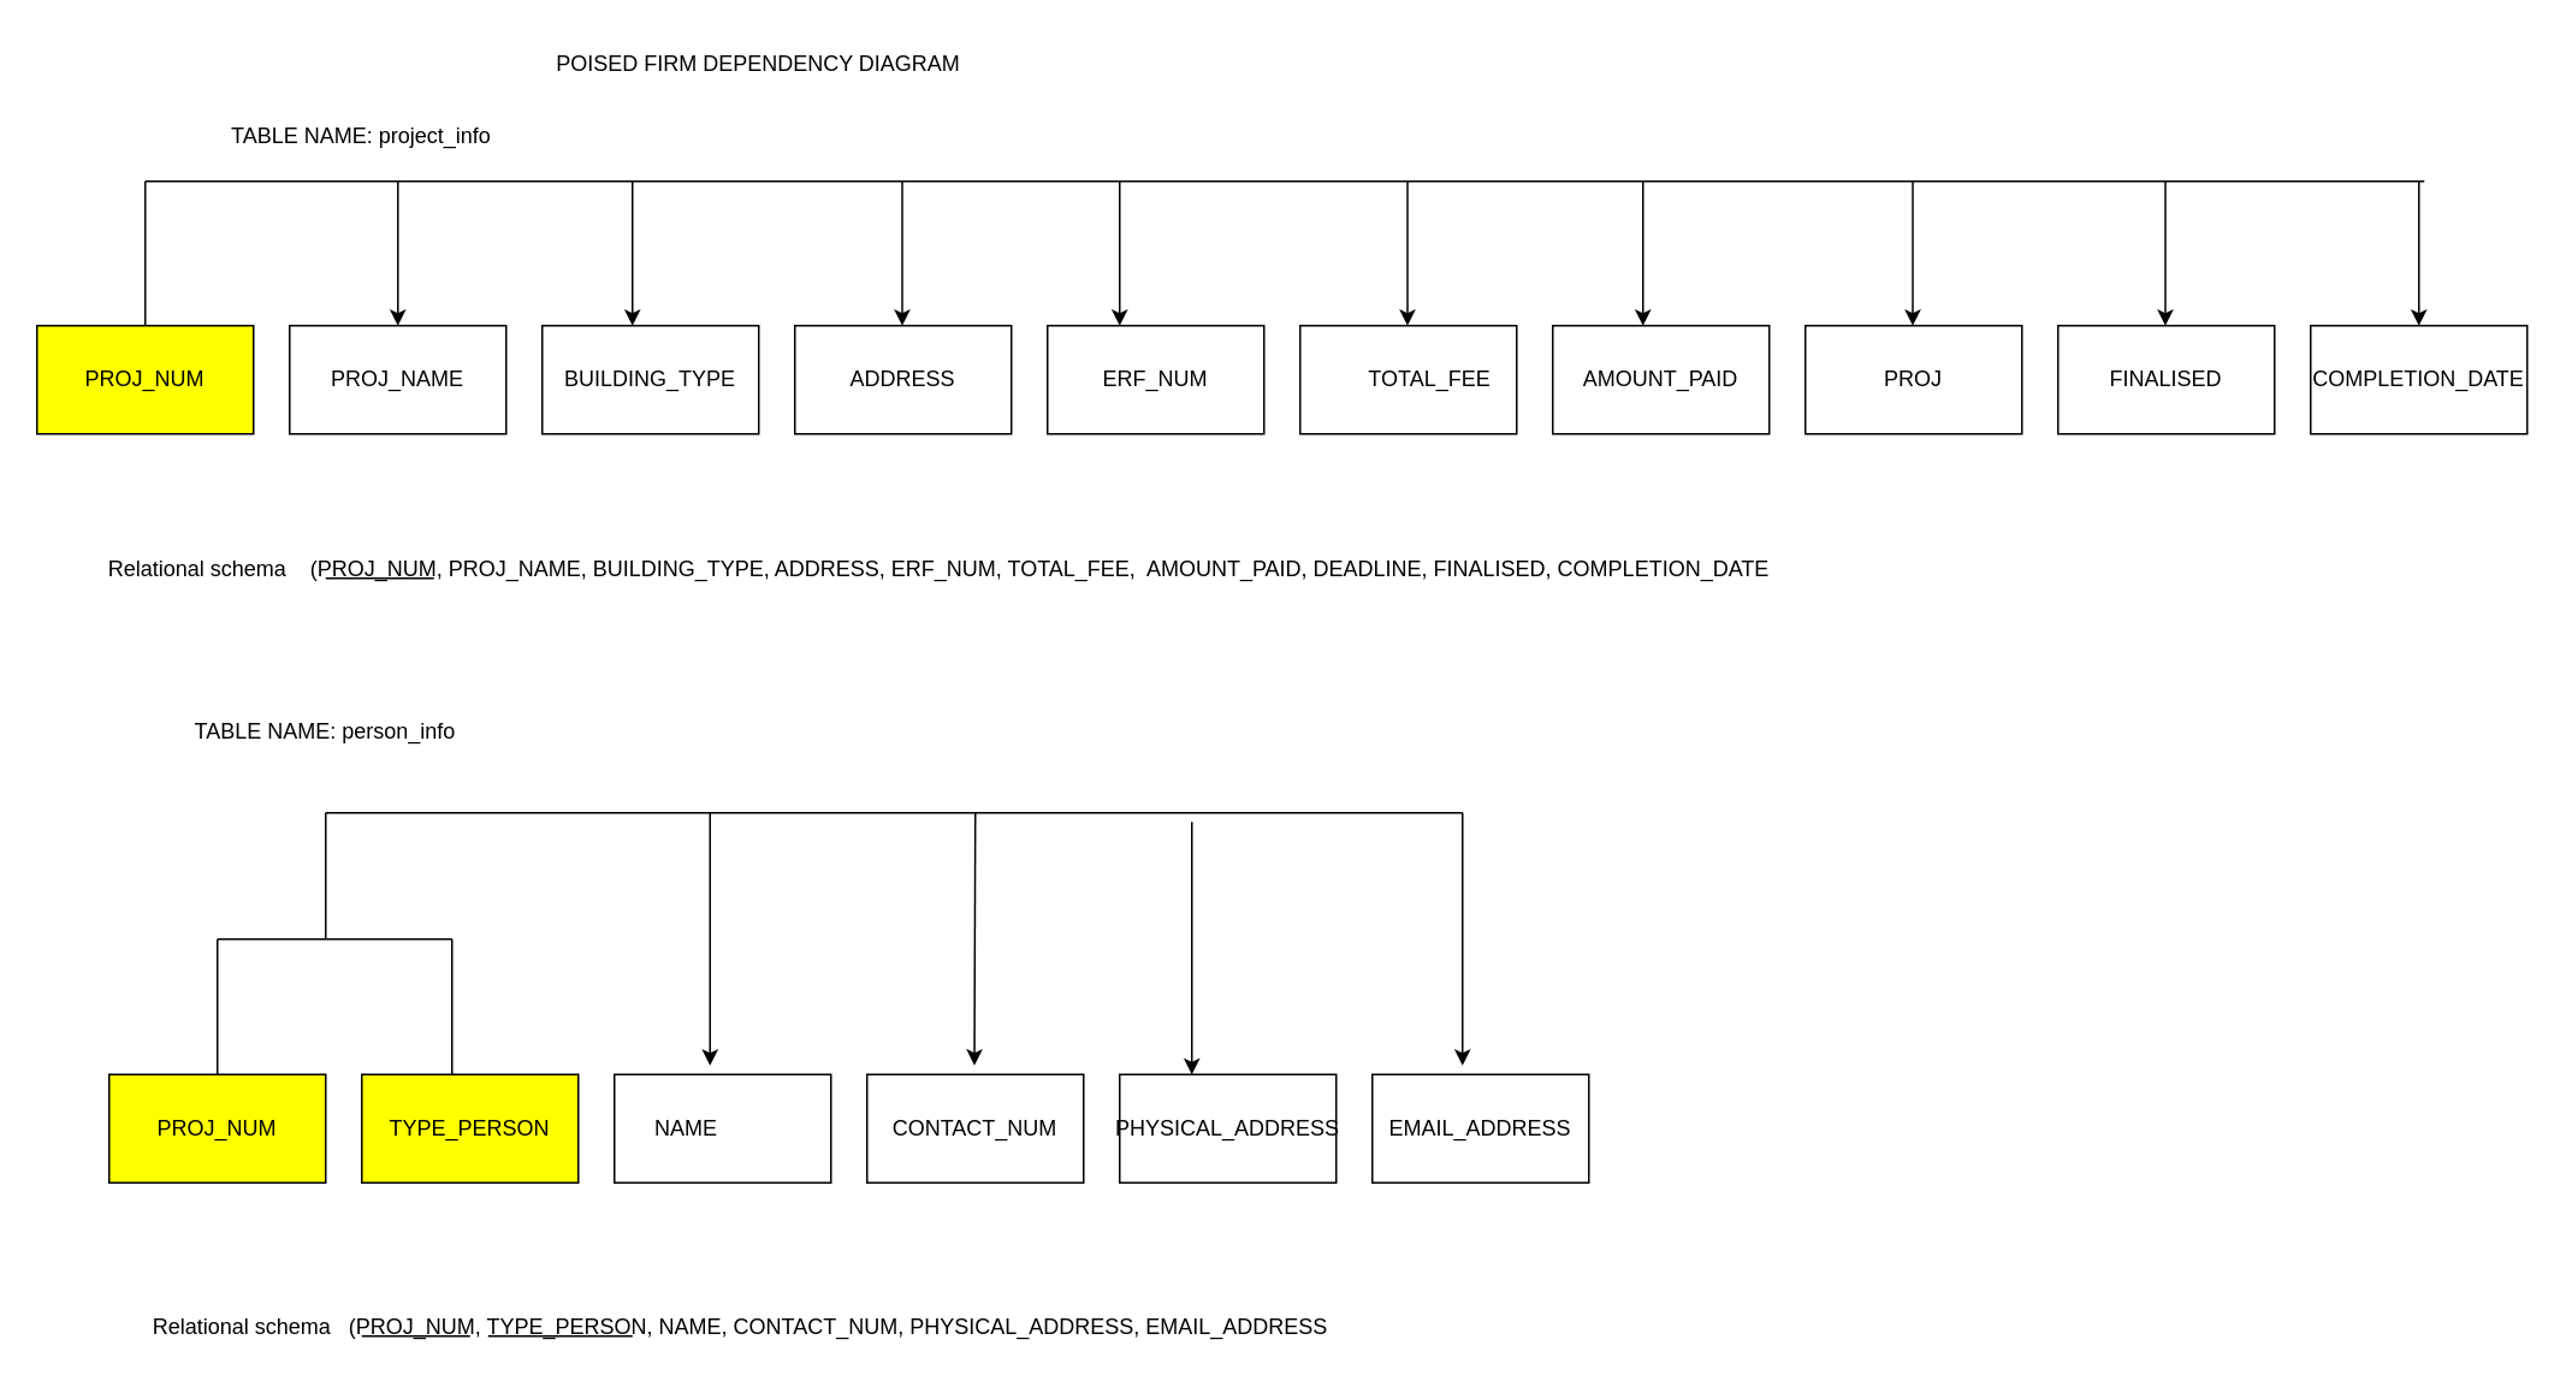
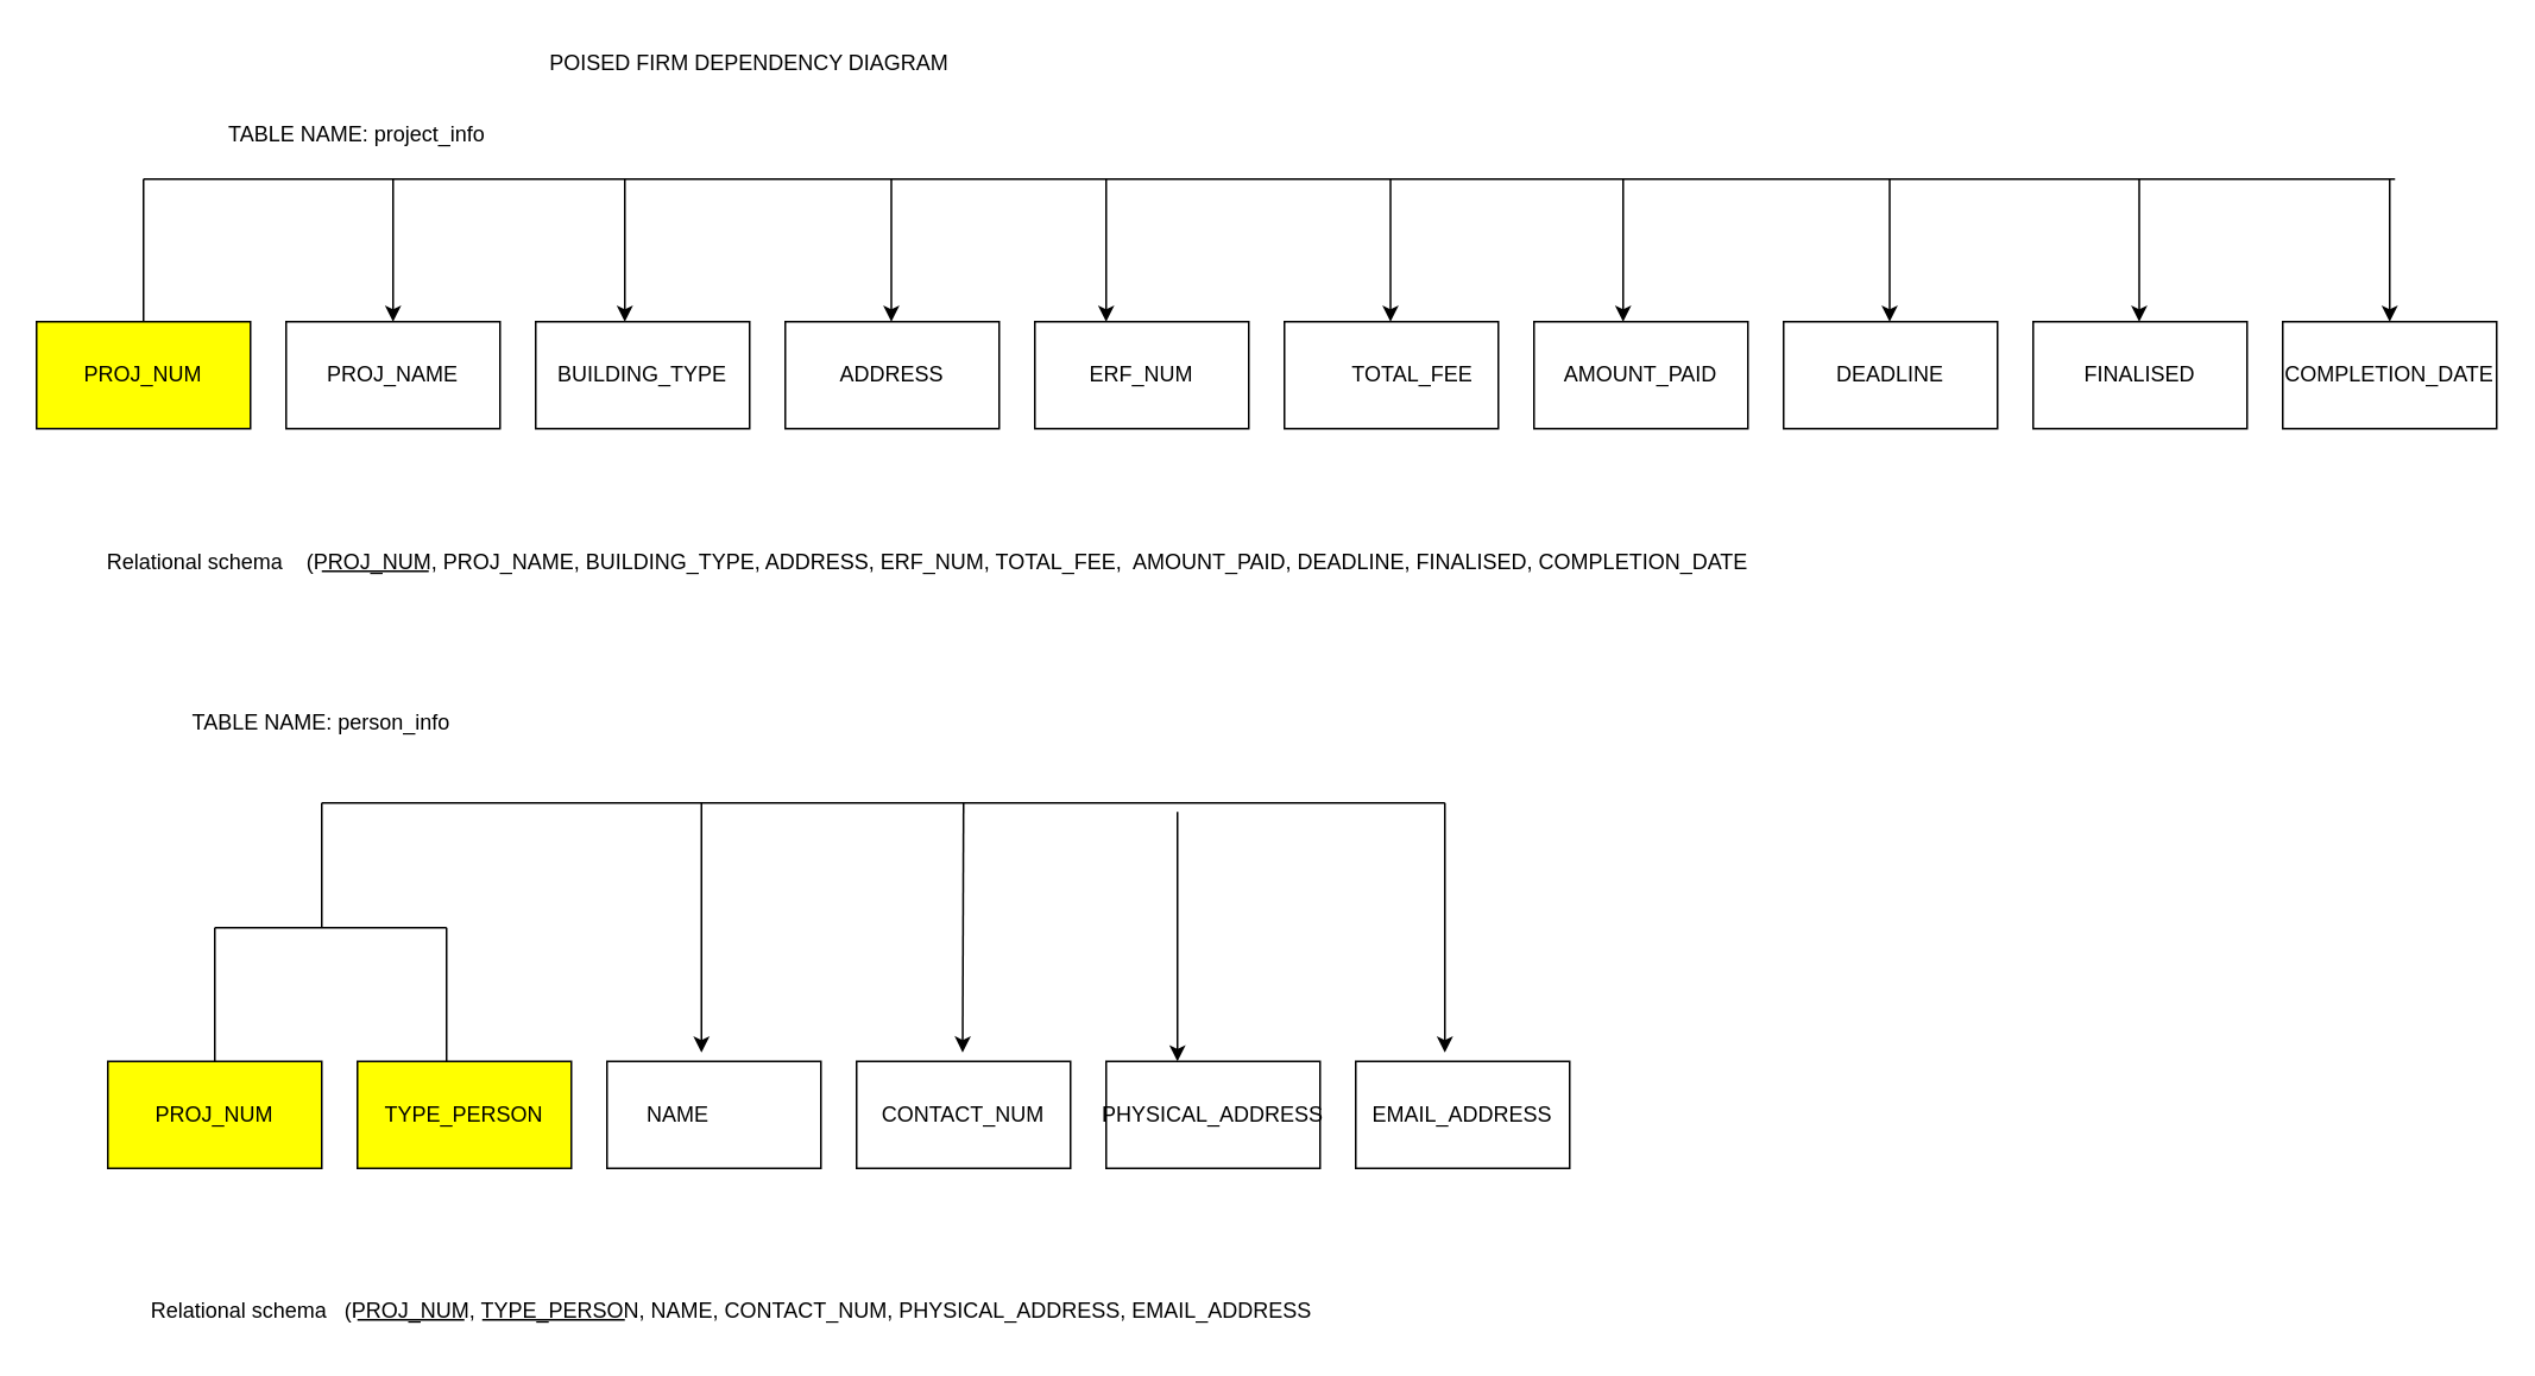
- <mxCell id="21" value="PROJ" style="text;html=1;strokeColor=none;fillColor=none;align=center;verticalAlign=middle;whiteSpace=wrap;rounded=0;" vertex="1" parent="1"><mxGeometry x="1030" y="195" width="60" height="30" as="geometry" /></mxCell>
+ <mxCell id="21" value="DEADLINE" style="text;html=1;strokeColor=none;fillColor=none;align=center;verticalAlign=middle;whiteSpace=wrap;rounded=0;" vertex="1" parent="1"><mxGeometry x="1030" y="195" width="60" height="30" as="geometry" /></mxCell>
